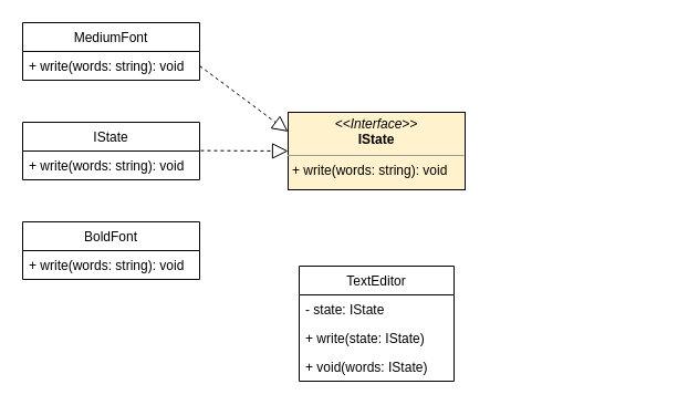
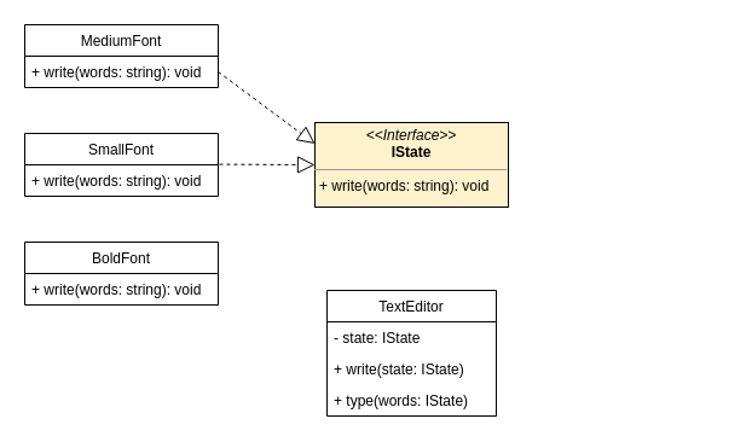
- <mxCell id="5" value="IState" style="swimlane;fontStyle=0;childLayout=stackLayout;horizontal=1;startSize=26;fillColor=none;horizontalStack=0;resizeParent=1;resizeParentMax=0;resizeLast=0;collapsible=1;marginBottom=0;" vertex="1" parent="1"><mxGeometry x="20" y="110" width="160" height="52" as="geometry" /></mxCell>
+ <mxCell id="5" value="SmallFont" style="swimlane;fontStyle=0;childLayout=stackLayout;horizontal=1;startSize=26;fillColor=none;horizontalStack=0;resizeParent=1;resizeParentMax=0;resizeLast=0;collapsible=1;marginBottom=0;" vertex="1" parent="1"><mxGeometry x="20" y="110" width="160" height="52" as="geometry" /></mxCell>
- <mxCell id="15" value="+ void(words: IState)" style="text;strokeColor=none;fillColor=none;align=left;verticalAlign=top;spacingLeft=4;spacingRight=4;overflow=hidden;rotatable=0;points=[[0,0.5],[1,0.5]];portConstraint=eastwest;" vertex="1" parent="12"><mxGeometry y="78" width="140" height="26" as="geometry" /></mxCell>
+ <mxCell id="15" value="+ type(words: IState)" style="text;strokeColor=none;fillColor=none;align=left;verticalAlign=top;spacingLeft=4;spacingRight=4;overflow=hidden;rotatable=0;points=[[0,0.5],[1,0.5]];portConstraint=eastwest;" vertex="1" parent="12"><mxGeometry y="78" width="140" height="26" as="geometry" /></mxCell>
